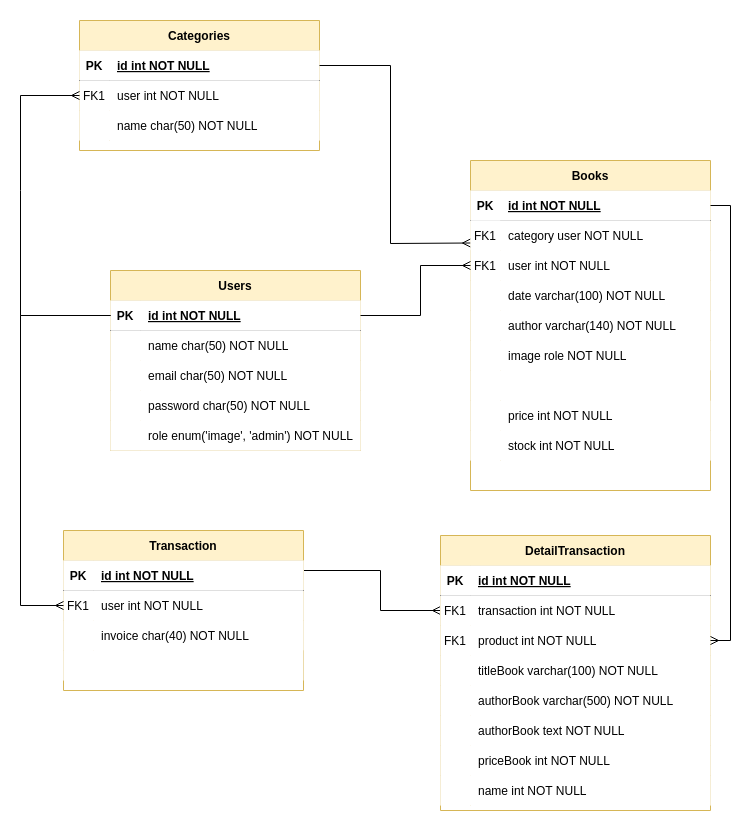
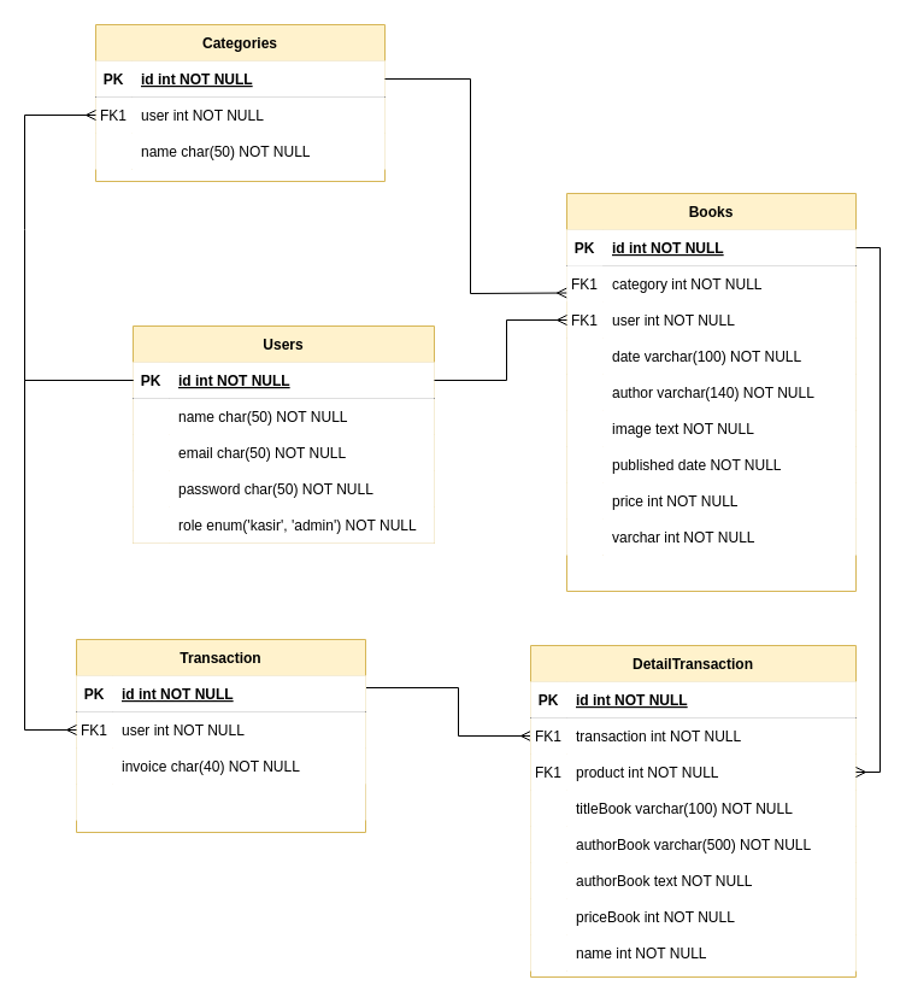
- <mxCell id="35" value="category user NOT NULL" style="shape=partialRectangle;overflow=hidden;connectable=0;top=0;left=0;bottom=0;right=0;align=left;spacingLeft=6;" vertex="1" parent="33"><mxGeometry x="30" width="210" height="30" as="geometry"><mxRectangle width="210" height="30" as="alternateBounds" /></mxGeometry></mxCell>
+ <mxCell id="35" value="category int NOT NULL" style="shape=partialRectangle;overflow=hidden;connectable=0;top=0;left=0;bottom=0;right=0;align=left;spacingLeft=6;" vertex="1" parent="33"><mxGeometry x="30" width="210" height="30" as="geometry"><mxRectangle width="210" height="30" as="alternateBounds" /></mxGeometry></mxCell>
- <mxCell id="47" value="image role NOT NULL" style="shape=partialRectangle;overflow=hidden;connectable=0;top=0;left=0;bottom=0;right=0;align=left;spacingLeft=6;" vertex="1" parent="45"><mxGeometry x="30" width="210" height="30" as="geometry"><mxRectangle width="210" height="30" as="alternateBounds" /></mxGeometry></mxCell>
+ <mxCell id="47" value="image text NOT NULL" style="shape=partialRectangle;overflow=hidden;connectable=0;top=0;left=0;bottom=0;right=0;align=left;spacingLeft=6;" vertex="1" parent="45"><mxGeometry x="30" width="210" height="30" as="geometry"><mxRectangle width="210" height="30" as="alternateBounds" /></mxGeometry></mxCell>
+ <mxCell id="50" value="published date NOT NULL" style="shape=partialRectangle;overflow=hidden;connectable=0;top=0;left=0;bottom=0;right=0;align=left;spacingLeft=6;" vertex="1" parent="48"><mxGeometry x="30" width="210" height="30" as="geometry"><mxRectangle width="210" height="30" as="alternateBounds" /></mxGeometry></mxCell>
- <mxCell id="17" value="role enum('image', 'admin') NOT NULL" style="shape=partialRectangle;overflow=hidden;connectable=0;top=0;left=0;bottom=0;right=0;align=left;spacingLeft=6;" vertex="1" parent="15"><mxGeometry x="30" width="220" height="30" as="geometry"><mxRectangle width="220" height="30" as="alternateBounds" /></mxGeometry></mxCell>
+ <mxCell id="17" value="role enum('kasir', 'admin') NOT NULL" style="shape=partialRectangle;overflow=hidden;connectable=0;top=0;left=0;bottom=0;right=0;align=left;spacingLeft=6;" vertex="1" parent="15"><mxGeometry x="30" width="220" height="30" as="geometry"><mxRectangle width="220" height="30" as="alternateBounds" /></mxGeometry></mxCell>
- <mxCell id="56" value="stock int NOT NULL" style="shape=partialRectangle;overflow=hidden;connectable=0;top=0;left=0;bottom=0;right=0;align=left;spacingLeft=6;" vertex="1" parent="54"><mxGeometry x="30" width="210" height="30" as="geometry"><mxRectangle width="210" height="30" as="alternateBounds" /></mxGeometry></mxCell>
+ <mxCell id="56" value="varchar int NOT NULL" style="shape=partialRectangle;overflow=hidden;connectable=0;top=0;left=0;bottom=0;right=0;align=left;spacingLeft=6;" vertex="1" parent="54"><mxGeometry x="30" width="210" height="30" as="geometry"><mxRectangle width="210" height="30" as="alternateBounds" /></mxGeometry></mxCell>
